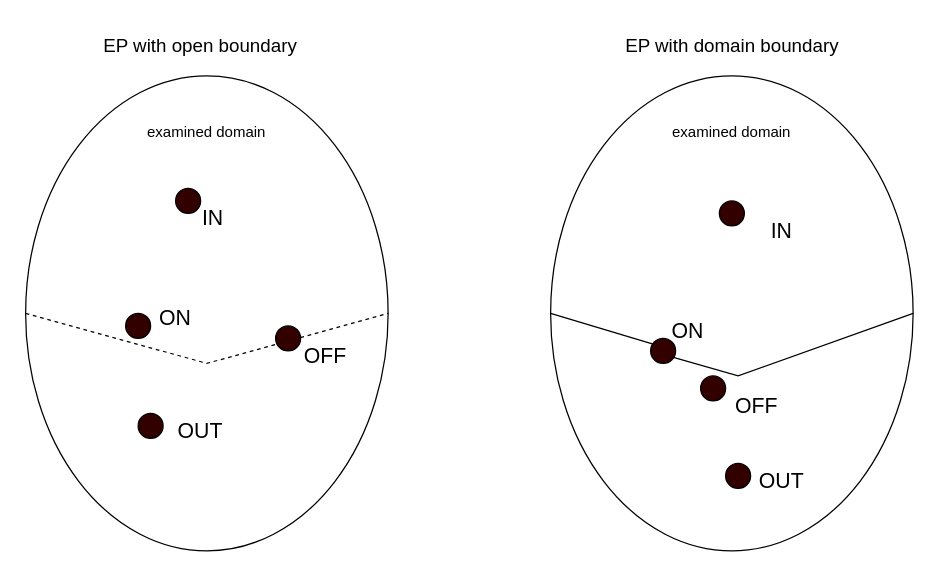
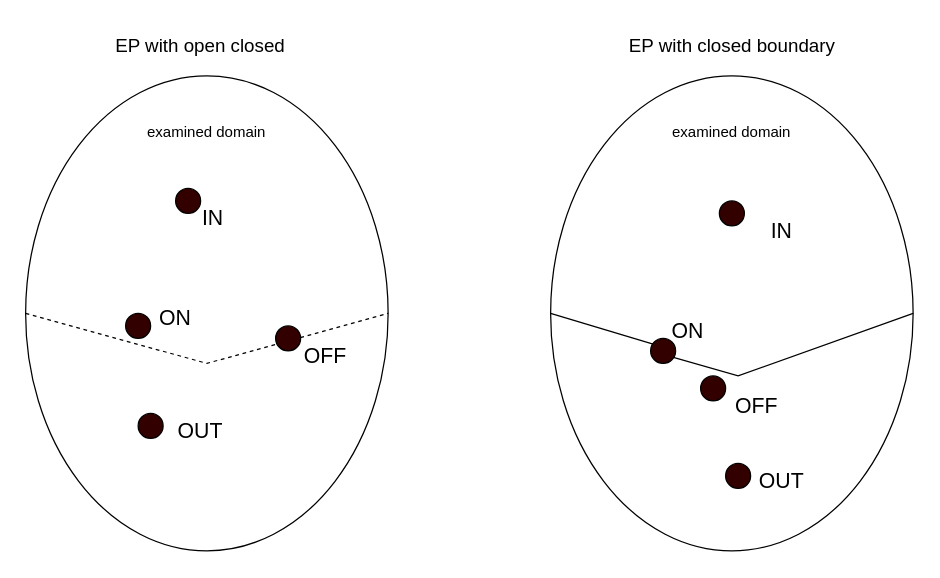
- <mxCell id="25" value="&lt;div style=&quot;font-size: 13px;&quot;&gt;&lt;font style=&quot;font-size: 15px;&quot;&gt;EP with open boundary&lt;/font&gt;&lt;/div&gt;" style="text;html=1;strokeColor=none;fillColor=none;align=center;verticalAlign=middle;whiteSpace=wrap;rounded=0;" vertex="1" parent="1"><mxGeometry x="75" y="20" width="170" height="30" as="geometry" /></mxCell>
+ <mxCell id="25" value="&lt;div style=&quot;font-size: 13px;&quot;&gt;&lt;font style=&quot;font-size: 15px;&quot;&gt;EP with open closed&lt;/font&gt;&lt;/div&gt;" style="text;html=1;strokeColor=none;fillColor=none;align=center;verticalAlign=middle;whiteSpace=wrap;rounded=0;" vertex="1" parent="1"><mxGeometry x="75" y="20" width="170" height="30" as="geometry" /></mxCell>
- <mxCell id="26" value="&lt;div style=&quot;font-size: 15px;&quot;&gt;EP with domain boundary&lt;/div&gt;" style="text;html=1;strokeColor=none;fillColor=none;align=center;verticalAlign=middle;whiteSpace=wrap;rounded=0;" vertex="1" parent="1"><mxGeometry x="497.5" y="20" width="175" height="30" as="geometry" /></mxCell>
+ <mxCell id="26" value="&lt;div style=&quot;font-size: 15px;&quot;&gt;EP with closed boundary&lt;/div&gt;" style="text;html=1;strokeColor=none;fillColor=none;align=center;verticalAlign=middle;whiteSpace=wrap;rounded=0;" vertex="1" parent="1"><mxGeometry x="497.5" y="20" width="175" height="30" as="geometry" /></mxCell>
